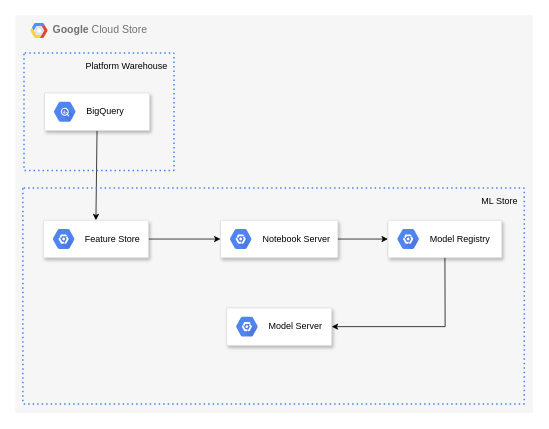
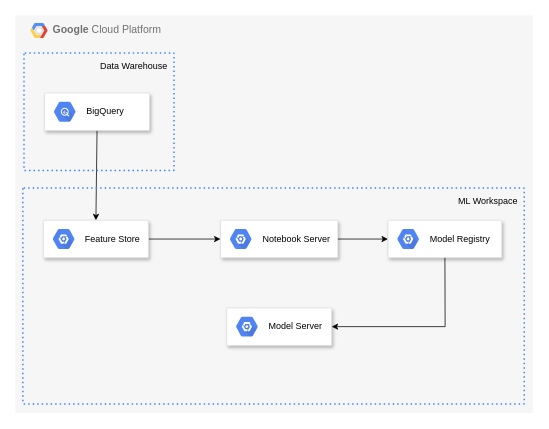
- <mxCell id="2" value="&lt;b&gt;Google &lt;/b&gt;Cloud Store" style="fillColor=#F6F6F6;strokeColor=none;shadow=0;gradientColor=none;fontSize=14;align=left;spacing=10;fontColor=#717171;9E9E9E;verticalAlign=top;spacingTop=-4;fontStyle=0;spacingLeft=40;html=1;container=0;" parent="1" vertex="1"><mxGeometry x="20" y="20" width="690" height="530" as="geometry" /></mxCell>
+ <mxCell id="2" value="&lt;b&gt;Google &lt;/b&gt;Cloud Platform" style="fillColor=#F6F6F6;strokeColor=none;shadow=0;gradientColor=none;fontSize=14;align=left;spacing=10;fontColor=#717171;9E9E9E;verticalAlign=top;spacingTop=-4;fontStyle=0;spacingLeft=40;html=1;container=0;" parent="1" vertex="1"><mxGeometry x="20" y="20" width="690" height="530" as="geometry" /></mxCell>
- <mxCell id="6" value="&lt;font color=&quot;#000000&quot;&gt;Platform Warehouse&lt;/font&gt;" style="rounded=1;absoluteArcSize=1;arcSize=2;html=1;strokeColor=#4284F3;gradientColor=none;shadow=0;dashed=1;fontSize=12;fontColor=#9E9E9E;align=right;verticalAlign=top;spacing=10;spacingTop=-4;fillColor=none;dashPattern=1 2;strokeWidth=2;" parent="5" vertex="1"><mxGeometry width="200" height="156.88" as="geometry" /></mxCell>
+ <mxCell id="6" value="&lt;font color=&quot;#000000&quot;&gt;Data Warehouse&lt;/font&gt;" style="rounded=1;absoluteArcSize=1;arcSize=2;html=1;strokeColor=#4284F3;gradientColor=none;shadow=0;dashed=1;fontSize=12;fontColor=#9E9E9E;align=right;verticalAlign=top;spacing=10;spacingTop=-4;fillColor=none;dashPattern=1 2;strokeWidth=2;" parent="5" vertex="1"><mxGeometry width="200" height="156.88" as="geometry" /></mxCell>
- <mxCell id="11" value="&lt;font color=&quot;#000000&quot;&gt;ML Store&lt;/font&gt;" style="rounded=1;absoluteArcSize=1;arcSize=2;html=1;strokeColor=#4284F3;gradientColor=none;shadow=0;dashed=1;fontSize=12;fontColor=#9E9E9E;align=right;verticalAlign=top;spacing=10;spacingTop=-4;fillColor=none;dashPattern=1 2;strokeWidth=2;" parent="10" vertex="1"><mxGeometry width="668.5" height="288.21" as="geometry" /></mxCell>
+ <mxCell id="11" value="&lt;font color=&quot;#000000&quot;&gt;ML Workspace&lt;/font&gt;" style="rounded=1;absoluteArcSize=1;arcSize=2;html=1;strokeColor=#4284F3;gradientColor=none;shadow=0;dashed=1;fontSize=12;fontColor=#9E9E9E;align=right;verticalAlign=top;spacing=10;spacingTop=-4;fillColor=none;dashPattern=1 2;strokeWidth=2;" parent="10" vertex="1"><mxGeometry width="668.5" height="288.21" as="geometry" /></mxCell>
